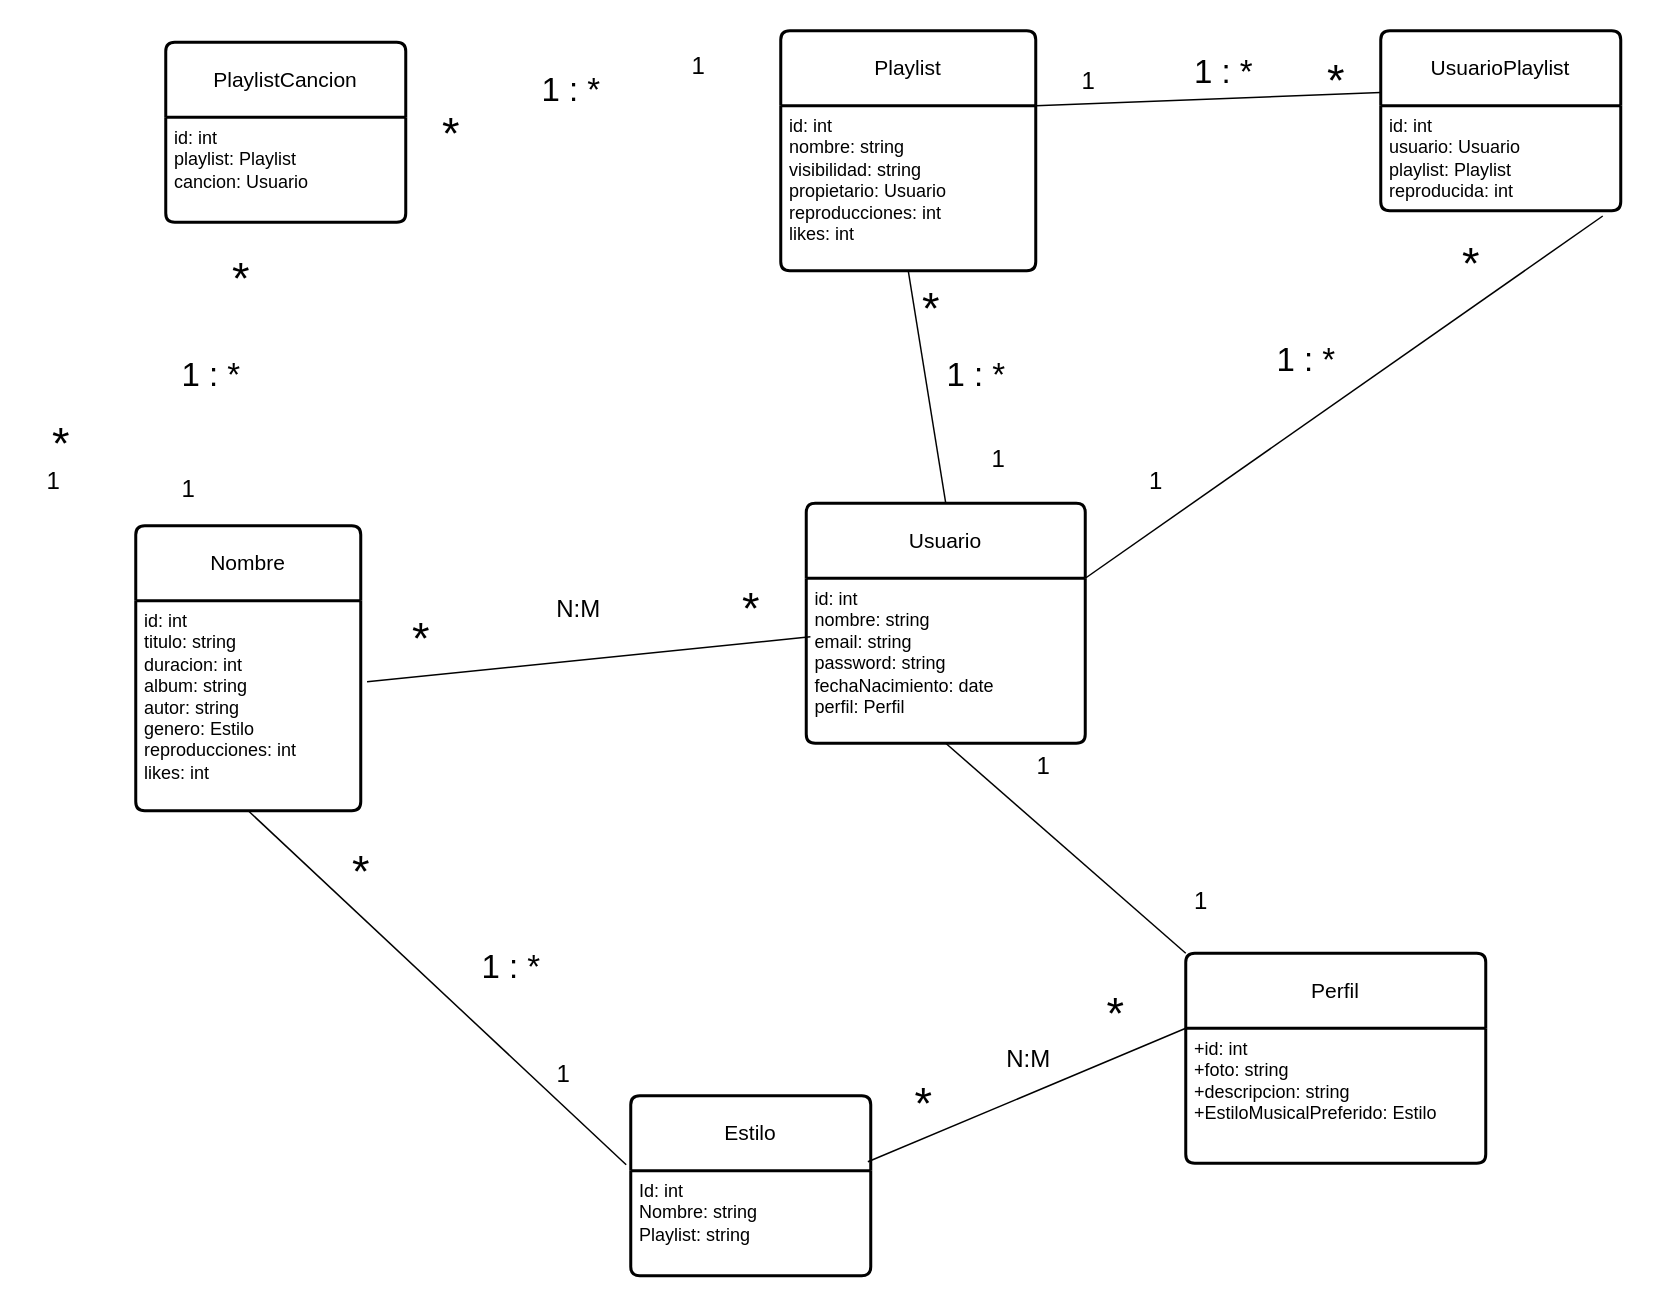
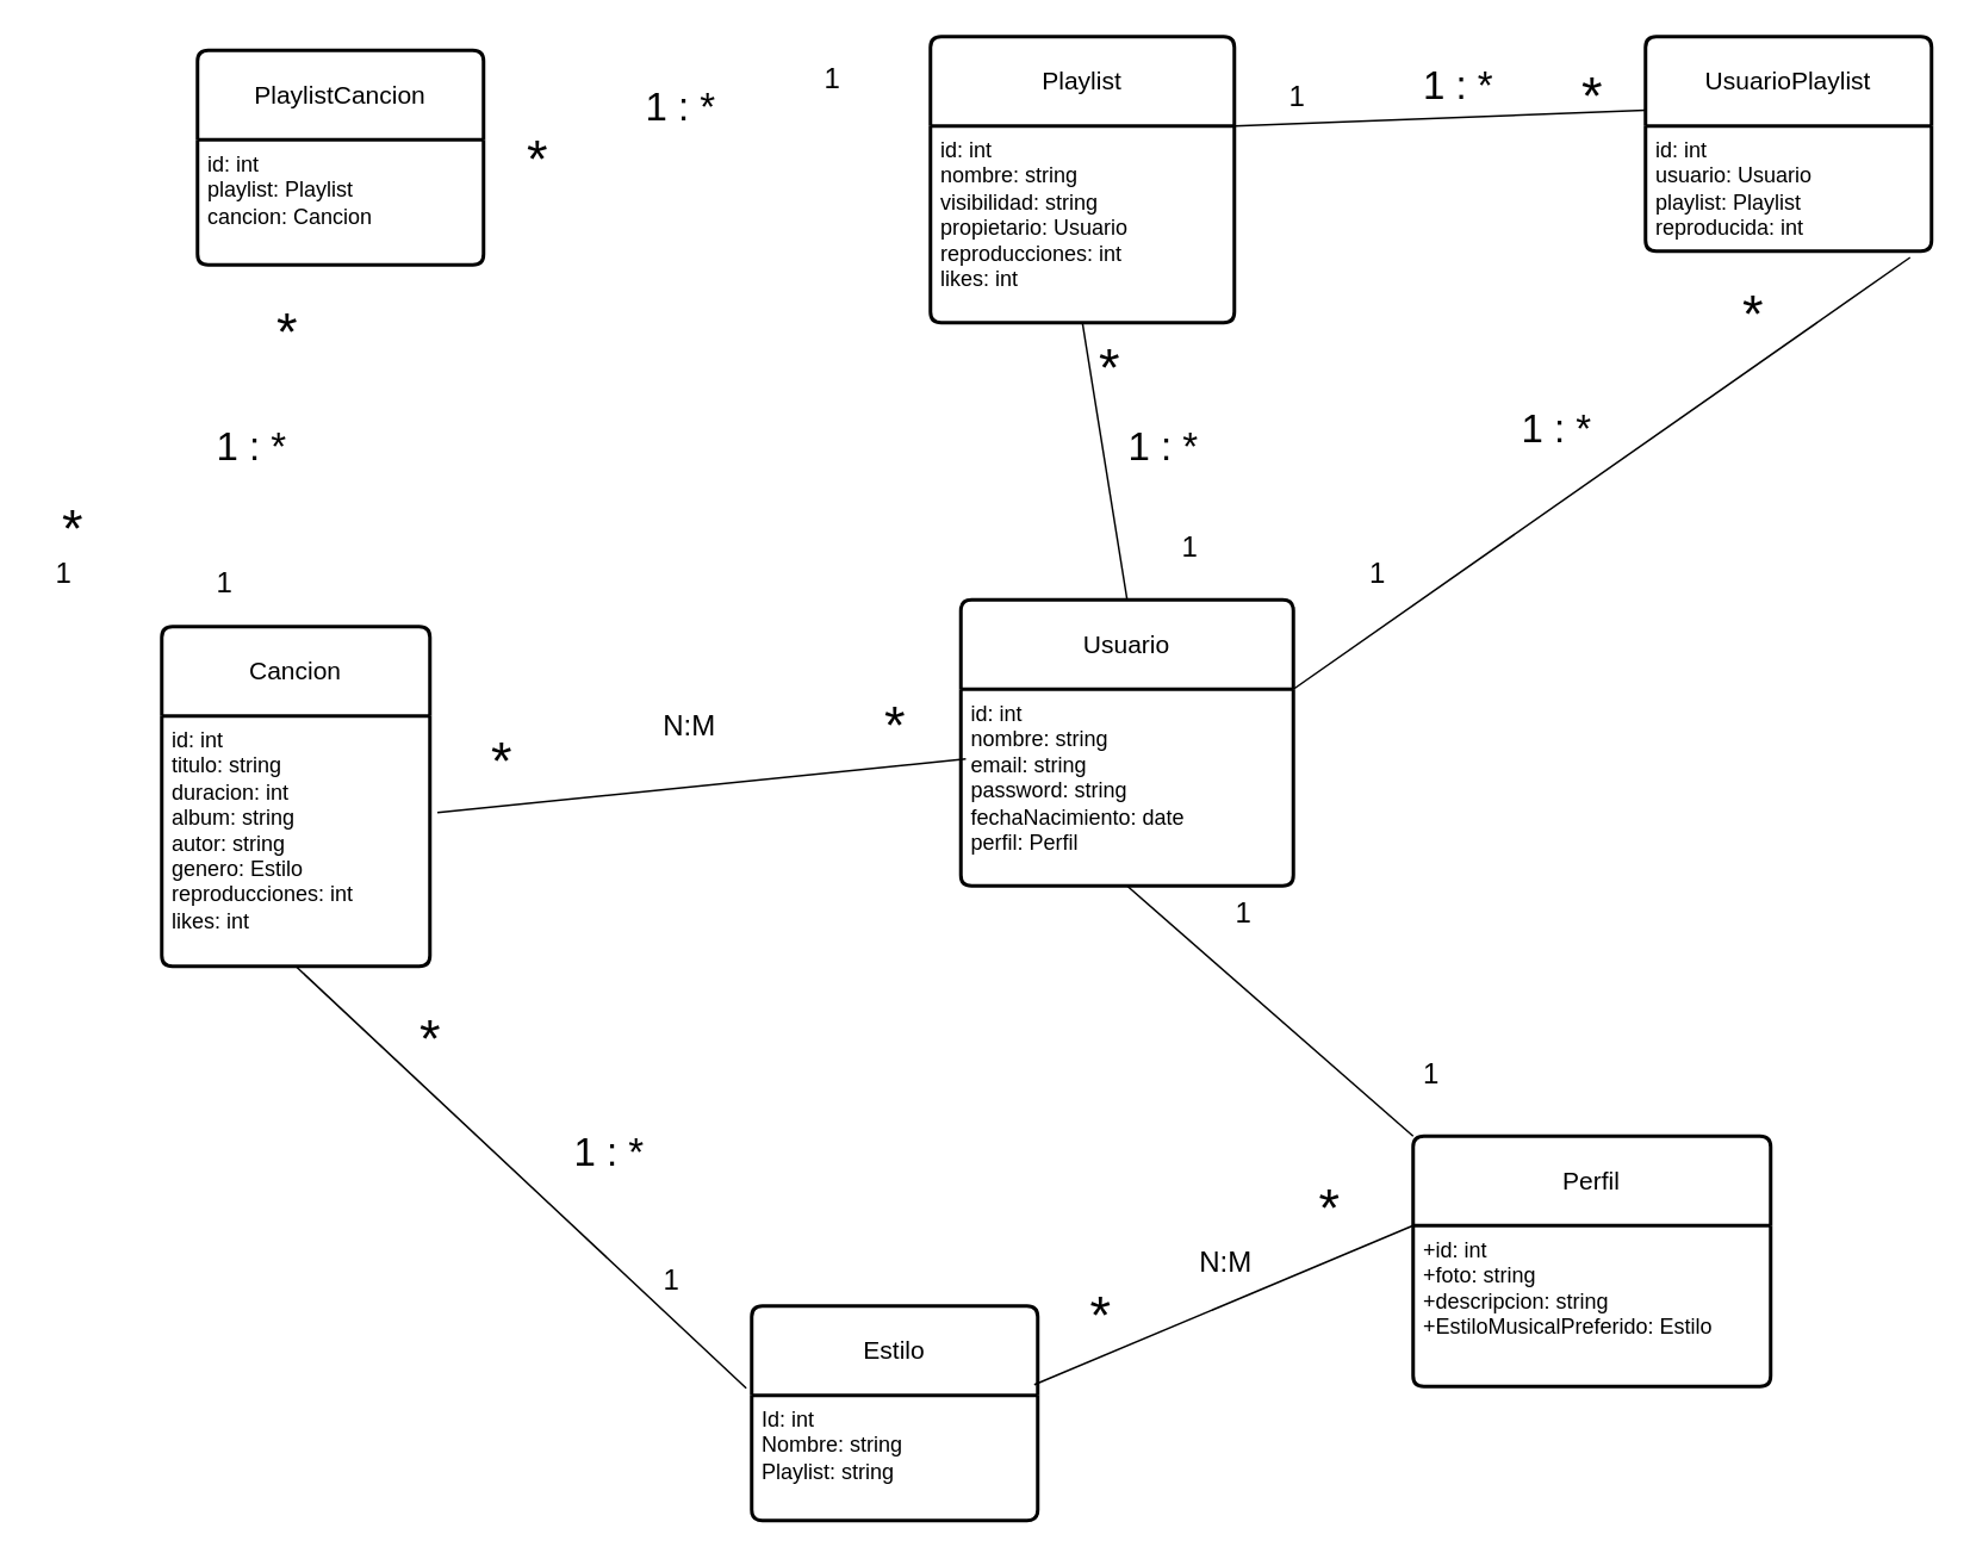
- <mxCell id="15" value="&lt;div&gt;id: int&lt;/div&gt;&lt;div&gt;playlist: Playlist&lt;/div&gt;&lt;div&gt;cancion: Usuario&lt;br&gt;&lt;/div&gt;" style="align=left;strokeColor=none;fillColor=none;spacingLeft=4;fontSize=12;verticalAlign=top;resizable=0;rotatable=0;part=1;html=1;" parent="14" vertex="1"><mxGeometry y="50" width="160" height="70" as="geometry" /></mxCell>
+ <mxCell id="15" value="&lt;div&gt;id: int&lt;/div&gt;&lt;div&gt;playlist: Playlist&lt;/div&gt;&lt;div&gt;cancion: Cancion&lt;br&gt;&lt;/div&gt;" style="align=left;strokeColor=none;fillColor=none;spacingLeft=4;fontSize=12;verticalAlign=top;resizable=0;rotatable=0;part=1;html=1;" parent="14" vertex="1"><mxGeometry y="50" width="160" height="70" as="geometry" /></mxCell>
- <mxCell id="8" value="Nombre" style="swimlane;childLayout=stackLayout;horizontal=1;startSize=50;horizontalStack=0;rounded=1;fontSize=14;fontStyle=0;strokeWidth=2;resizeParent=0;resizeLast=1;shadow=0;dashed=0;align=center;arcSize=4;whiteSpace=wrap;html=1;" parent="1" vertex="1"><mxGeometry x="90" y="350" width="150" height="190" as="geometry" /></mxCell>
+ <mxCell id="8" value="Cancion" style="swimlane;childLayout=stackLayout;horizontal=1;startSize=50;horizontalStack=0;rounded=1;fontSize=14;fontStyle=0;strokeWidth=2;resizeParent=0;resizeLast=1;shadow=0;dashed=0;align=center;arcSize=4;whiteSpace=wrap;html=1;" parent="1" vertex="1"><mxGeometry x="90" y="350" width="150" height="190" as="geometry" /></mxCell>
